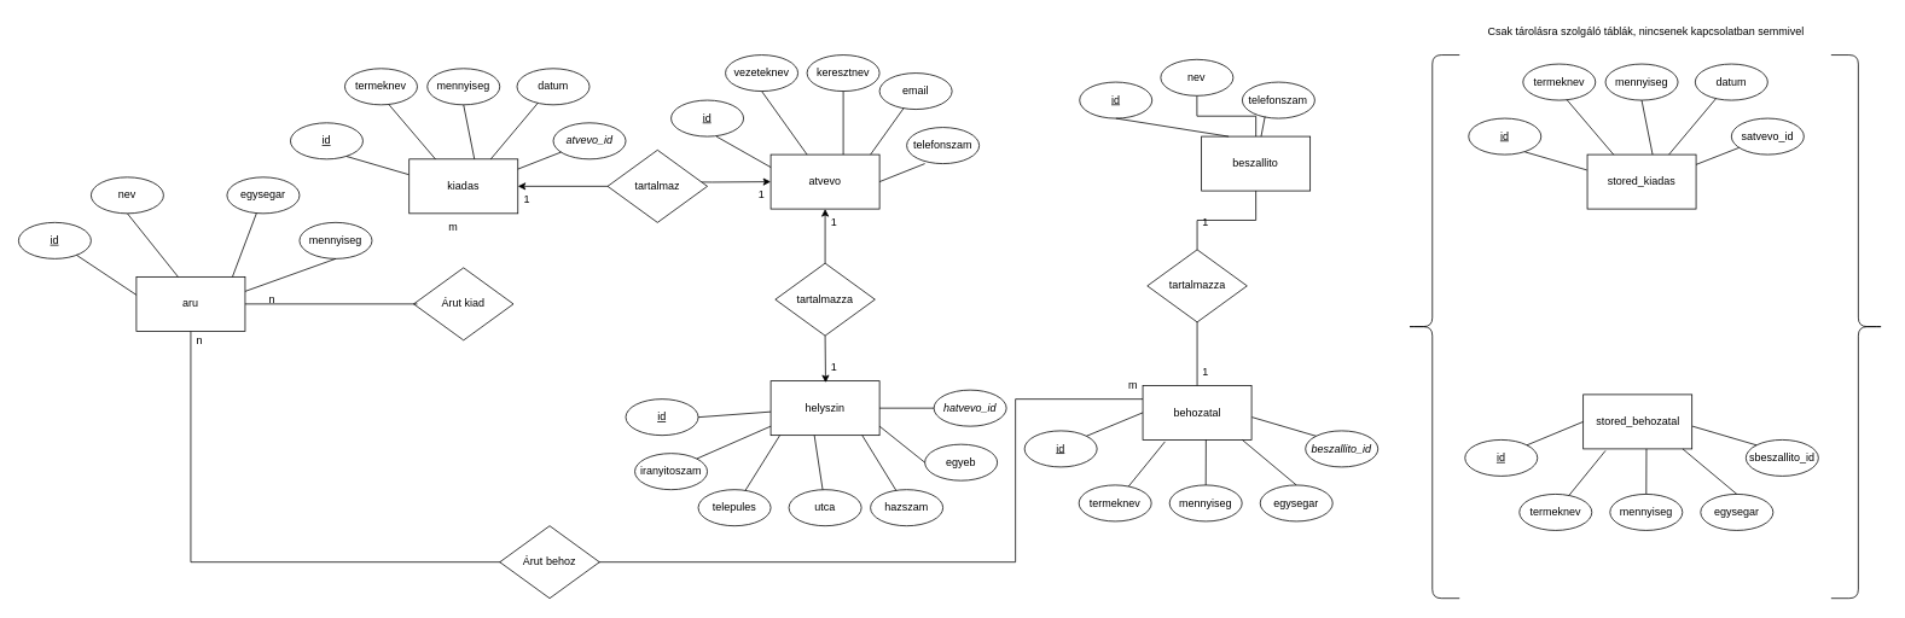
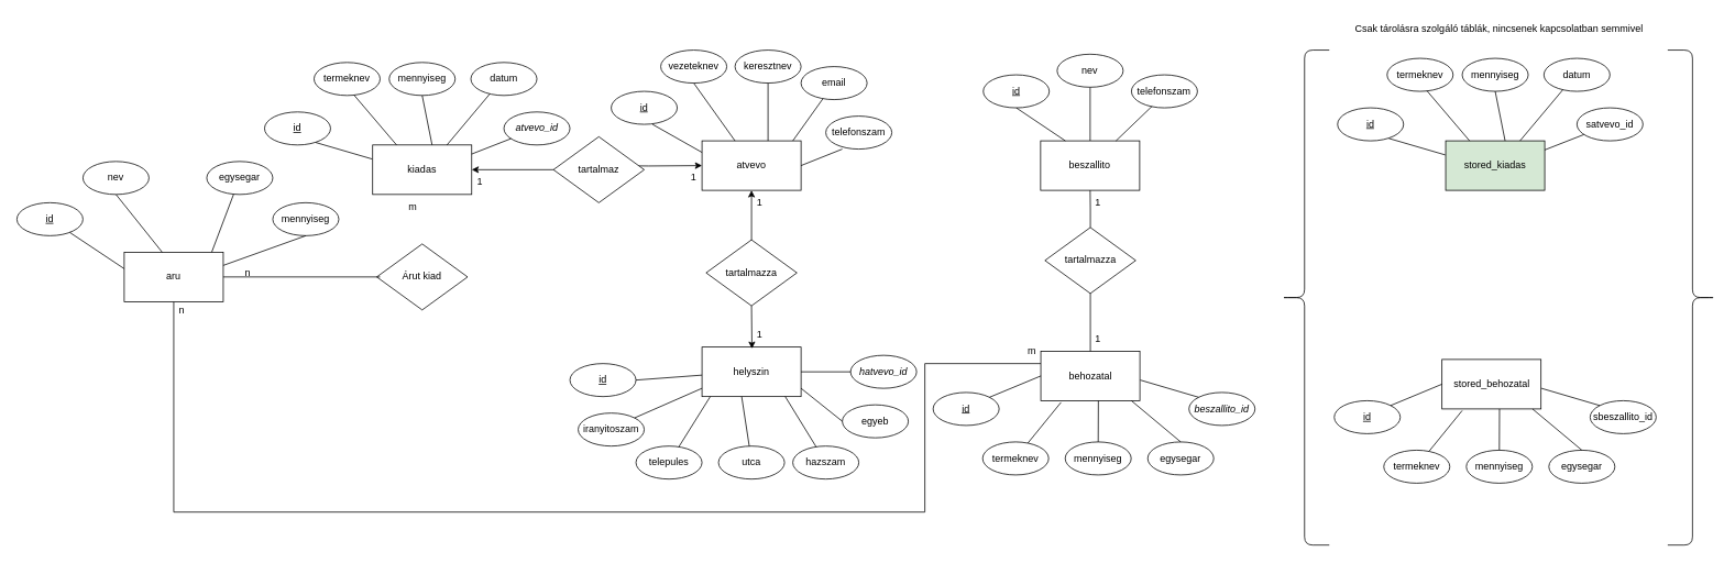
- <mxCell id="6" value="beszallito" style="rounded=0;whiteSpace=wrap;html=1;" vertex="1" parent="1"><mxGeometry x="1325.25" y="150" width="120" height="60" as="geometry" /></mxCell>
+ <mxCell id="6" value="beszallito" style="rounded=0;whiteSpace=wrap;html=1;" vertex="1" parent="1"><mxGeometry x="1260.25" y="170" width="120" height="60" as="geometry" /></mxCell>
- <mxCell id="78" value="stored_kiadas" style="rounded=0;whiteSpace=wrap;html=1;" vertex="1" parent="1"><mxGeometry x="1751" y="170" width="120" height="60" as="geometry" /></mxCell>
+ <mxCell id="78" value="stored_kiadas" style="rounded=0;whiteSpace=wrap;html=1;fillColor=#d5e8d4;" vertex="1" parent="1"><mxGeometry x="1751" y="170" width="120" height="60" as="geometry" /></mxCell>
- <mxCell id="106" value="Árut behoz" style="rhombus;whiteSpace=wrap;html=1;" vertex="1" parent="1"><mxGeometry x="551" y="580" width="110" height="80" as="geometry" /></mxCell>
